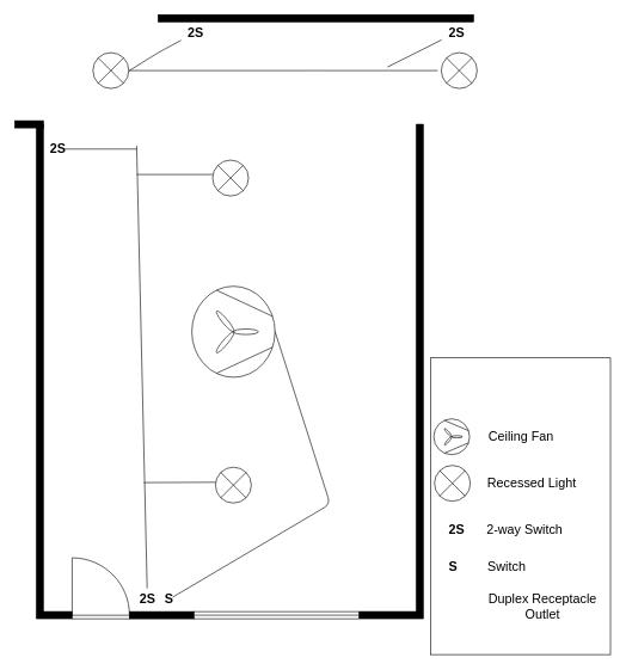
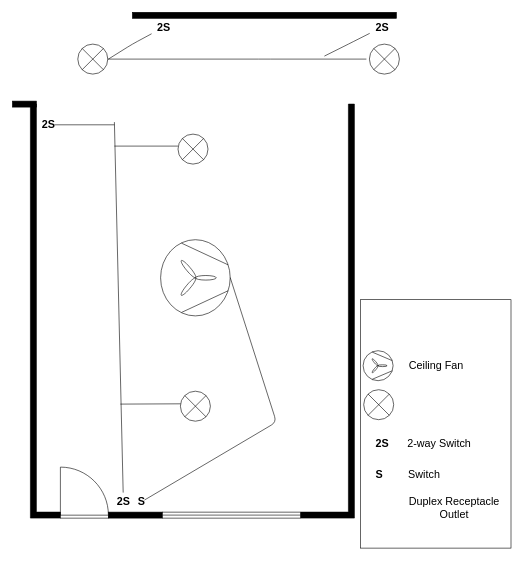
- <mxCell id="13" value="&lt;span style=&quot;font-size: 18px&quot;&gt;&lt;font style=&quot;font-size: 18px&quot;&gt;Recessed Light&lt;br style=&quot;font-size: 18px&quot;&gt;&lt;/font&gt;&lt;/span&gt;" style="text;html=1;resizable=0;autosize=1;align=center;verticalAlign=middle;points=[];fillColor=none;strokeColor=none;rounded=0;fontSize=18;fontStyle=0" vertex="1" parent="1"><mxGeometry x="670.5" y="659" width="140" height="30" as="geometry" /></mxCell>
